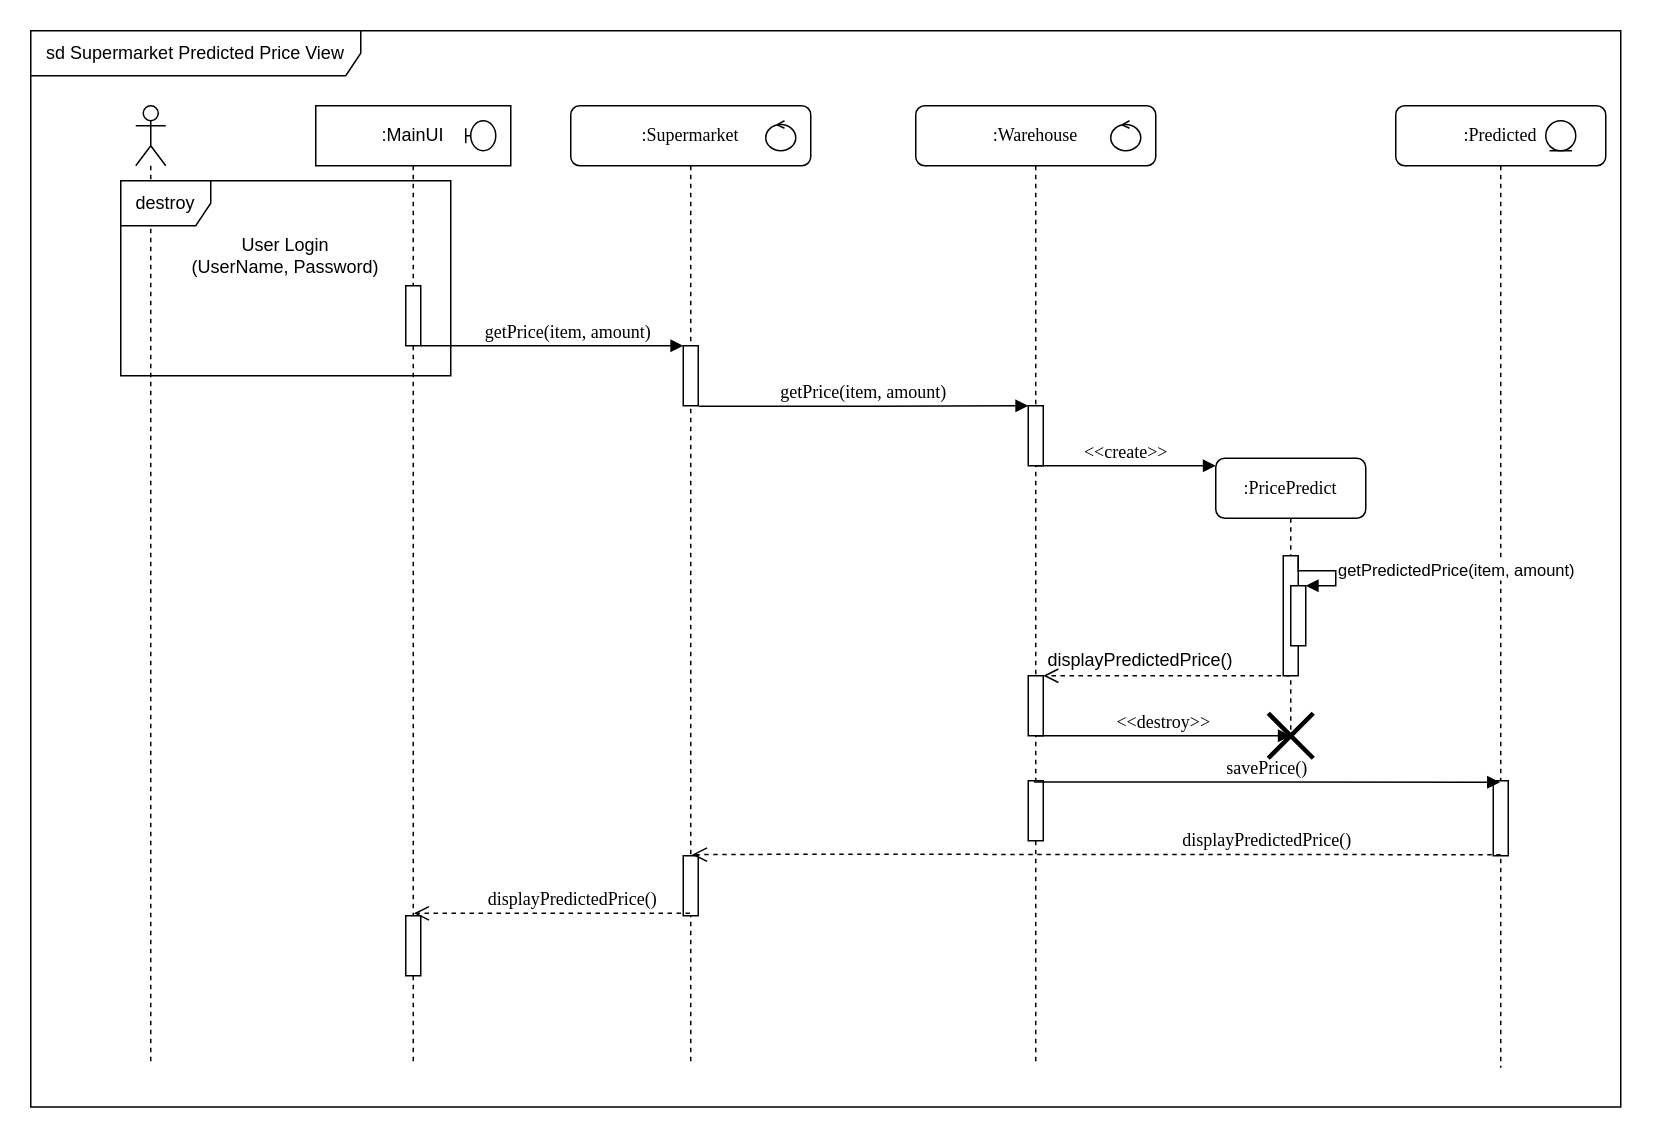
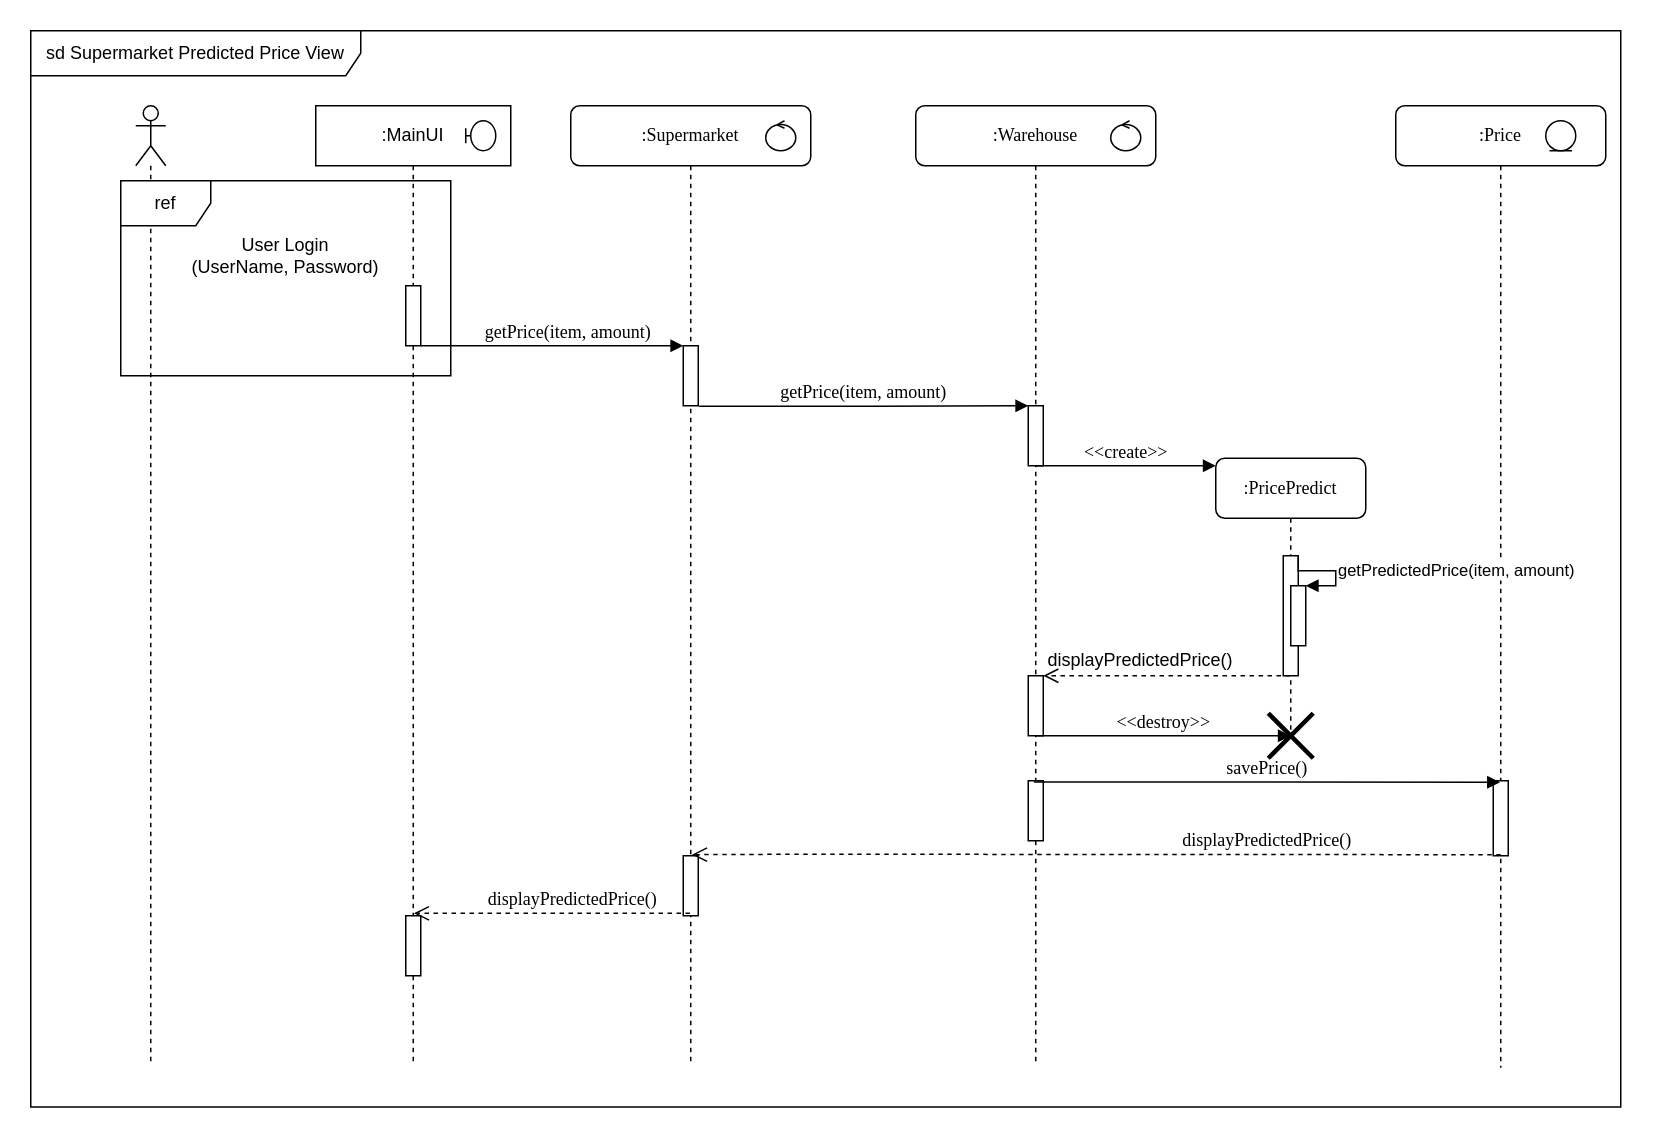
- <mxCell id="24" value=":Predicted" style="shape=umlLifeline;perimeter=lifelinePerimeter;whiteSpace=wrap;html=1;container=1;collapsible=0;recursiveResize=0;outlineConnect=0;rounded=1;shadow=0;comic=0;labelBackgroundColor=none;strokeWidth=1;fontFamily=Verdana;fontSize=12;align=center;" parent="1" vertex="1"><mxGeometry x="930" y="70" width="140" height="641.25" as="geometry" /></mxCell>
+ <mxCell id="24" value=":Price" style="shape=umlLifeline;perimeter=lifelinePerimeter;whiteSpace=wrap;html=1;container=1;collapsible=0;recursiveResize=0;outlineConnect=0;rounded=1;shadow=0;comic=0;labelBackgroundColor=none;strokeWidth=1;fontFamily=Verdana;fontSize=12;align=center;" parent="1" vertex="1"><mxGeometry x="930" y="70" width="140" height="641.25" as="geometry" /></mxCell>
- <mxCell id="35" value="destroy" style="shape=umlFrame;whiteSpace=wrap;html=1;" parent="1" vertex="1"><mxGeometry x="80" y="120" width="220" height="130" as="geometry" /></mxCell>
+ <mxCell id="35" value="ref" style="shape=umlFrame;whiteSpace=wrap;html=1;" parent="1" vertex="1"><mxGeometry x="80" y="120" width="220" height="130" as="geometry" /></mxCell>
